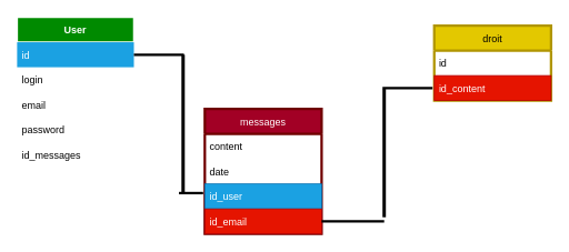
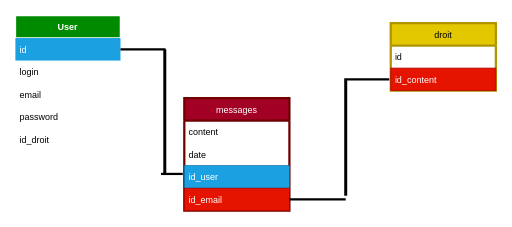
- <mxCell id="7" value="id_messages" style="text;strokeColor=none;fillColor=none;align=left;verticalAlign=middle;spacingLeft=4;spacingRight=4;overflow=hidden;points=[[0,0.5],[1,0.5]];portConstraint=eastwest;rotatable=0;" vertex="1" parent="2"><mxGeometry y="150" width="140" height="30" as="geometry" /></mxCell>
+ <mxCell id="7" value="id_droit" style="text;strokeColor=none;fillColor=none;align=left;verticalAlign=middle;spacingLeft=4;spacingRight=4;overflow=hidden;points=[[0,0.5],[1,0.5]];portConstraint=eastwest;rotatable=0;" vertex="1" parent="2"><mxGeometry y="150" width="140" height="30" as="geometry" /></mxCell>
